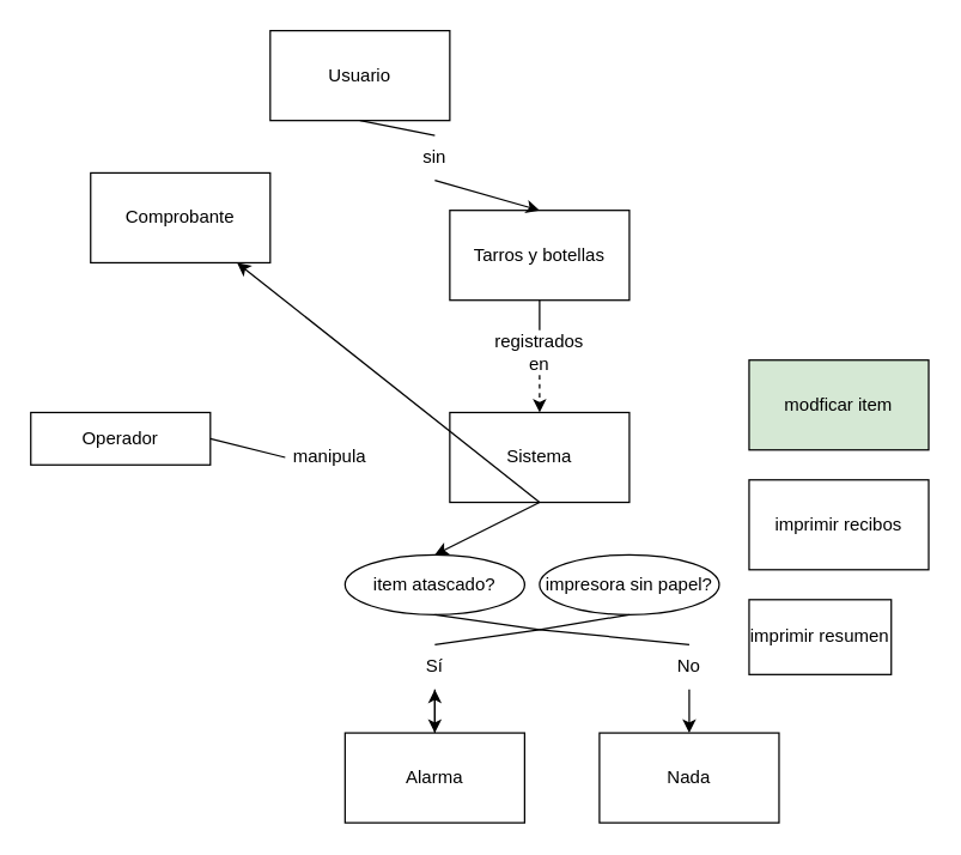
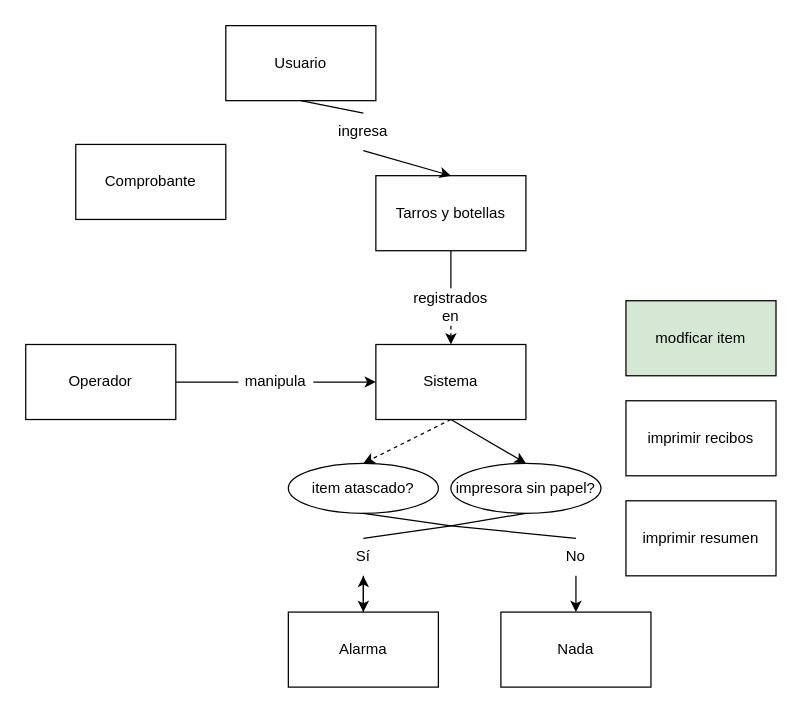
- <mxCell id="7" value="sin" style="text;html=1;strokeColor=none;fillColor=none;align=center;verticalAlign=middle;whiteSpace=wrap;rounded=0;" parent="1" vertex="1"><mxGeometry x="260" y="90" width="60" height="30" as="geometry" /></mxCell>
+ <mxCell id="7" value="ingresa" style="text;html=1;strokeColor=none;fillColor=none;align=center;verticalAlign=middle;whiteSpace=wrap;rounded=0;" parent="1" vertex="1"><mxGeometry x="260" y="90" width="60" height="30" as="geometry" /></mxCell>
- <mxCell id="11" value="registrados en" style="text;html=1;strokeColor=none;fillColor=none;align=center;verticalAlign=middle;whiteSpace=wrap;rounded=0;" parent="1" vertex="1"><mxGeometry x="330" y="220" width="60" height="30" as="geometry" /></mxCell>
+ <mxCell id="11" value="registrados en" style="text;html=1;strokeColor=none;fillColor=none;align=center;verticalAlign=middle;whiteSpace=wrap;rounded=0;" parent="1" vertex="1"><mxGeometry x="330" y="230" width="60" height="30" as="geometry" /></mxCell>
- <mxCell id="28" value="" style="endArrow=classic;html=1;rounded=0;exitX=0.5;exitY=1;exitDx=0;exitDy=0;" parent="1" source="9" target="3" edge="1"><mxGeometry width="50" height="50" relative="1" as="geometry"><mxPoint x="370" y="345" as="sourcePoint" /><mxPoint x="300" y="380" as="targetPoint" /></mxGeometry></mxCell>
+ <mxCell id="28" value="" style="endArrow=classic;html=1;rounded=0;entryX=0.5;entryY=0;entryDx=0;entryDy=0;exitX=0.5;exitY=1;exitDx=0;exitDy=0;" parent="1" source="9" target="27" edge="1"><mxGeometry width="50" height="50" relative="1" as="geometry"><mxPoint x="370" y="345" as="sourcePoint" /><mxPoint x="300" y="380" as="targetPoint" /></mxGeometry></mxCell>
- <mxCell id="12" value="Operador" style="rounded=0;whiteSpace=wrap;html=1;" parent="1" vertex="1"><mxGeometry x="20" y="275" width="120" height="35" as="geometry" /></mxCell>
+ <mxCell id="12" value="Operador" style="rounded=0;whiteSpace=wrap;html=1;" parent="1" vertex="1"><mxGeometry x="20" y="275" width="120" height="60" as="geometry" /></mxCell>
+ <mxCell id="13" value="" style="endArrow=classic;html=1;rounded=0;exitX=1;exitY=0.5;exitDx=0;exitDy=0;entryX=0;entryY=0.5;entryDx=0;entryDy=0;startArrow=none;" parent="1" source="15" target="9" edge="1"><mxGeometry width="50" height="50" relative="1" as="geometry"><mxPoint x="250" y="220" as="sourcePoint" /><mxPoint x="300" y="170" as="targetPoint" /></mxGeometry></mxCell>
- <mxCell id="19" value="" style="endArrow=classic;html=1;rounded=0;entryX=0.5;entryY=0;entryDx=0;entryDy=0;exitX=0.5;exitY=1;exitDx=0;exitDy=0;" parent="1" source="9" target="18" edge="1"><mxGeometry width="50" height="50" relative="1" as="geometry"><mxPoint x="250" y="220" as="sourcePoint" /><mxPoint x="300" y="170" as="targetPoint" /></mxGeometry></mxCell>
+ <mxCell id="19" value="" style="endArrow=classic;html=1;rounded=0;entryX=0.5;entryY=0;entryDx=0;entryDy=0;exitX=0.5;exitY=1;exitDx=0;exitDy=0;dashed=1;" parent="1" source="9" target="18" edge="1"><mxGeometry width="50" height="50" relative="1" as="geometry"><mxPoint x="250" y="220" as="sourcePoint" /><mxPoint x="300" y="170" as="targetPoint" /></mxGeometry></mxCell>
- <mxCell id="26" value="imprimir resumen" style="rounded=0;whiteSpace=wrap;html=1;" parent="1" vertex="1"><mxGeometry x="500" y="400" width="95" height="50" as="geometry" /></mxCell>
+ <mxCell id="26" value="imprimir resumen" style="rounded=0;whiteSpace=wrap;html=1;" parent="1" vertex="1"><mxGeometry x="500" y="400" width="120" height="60" as="geometry" /></mxCell>
